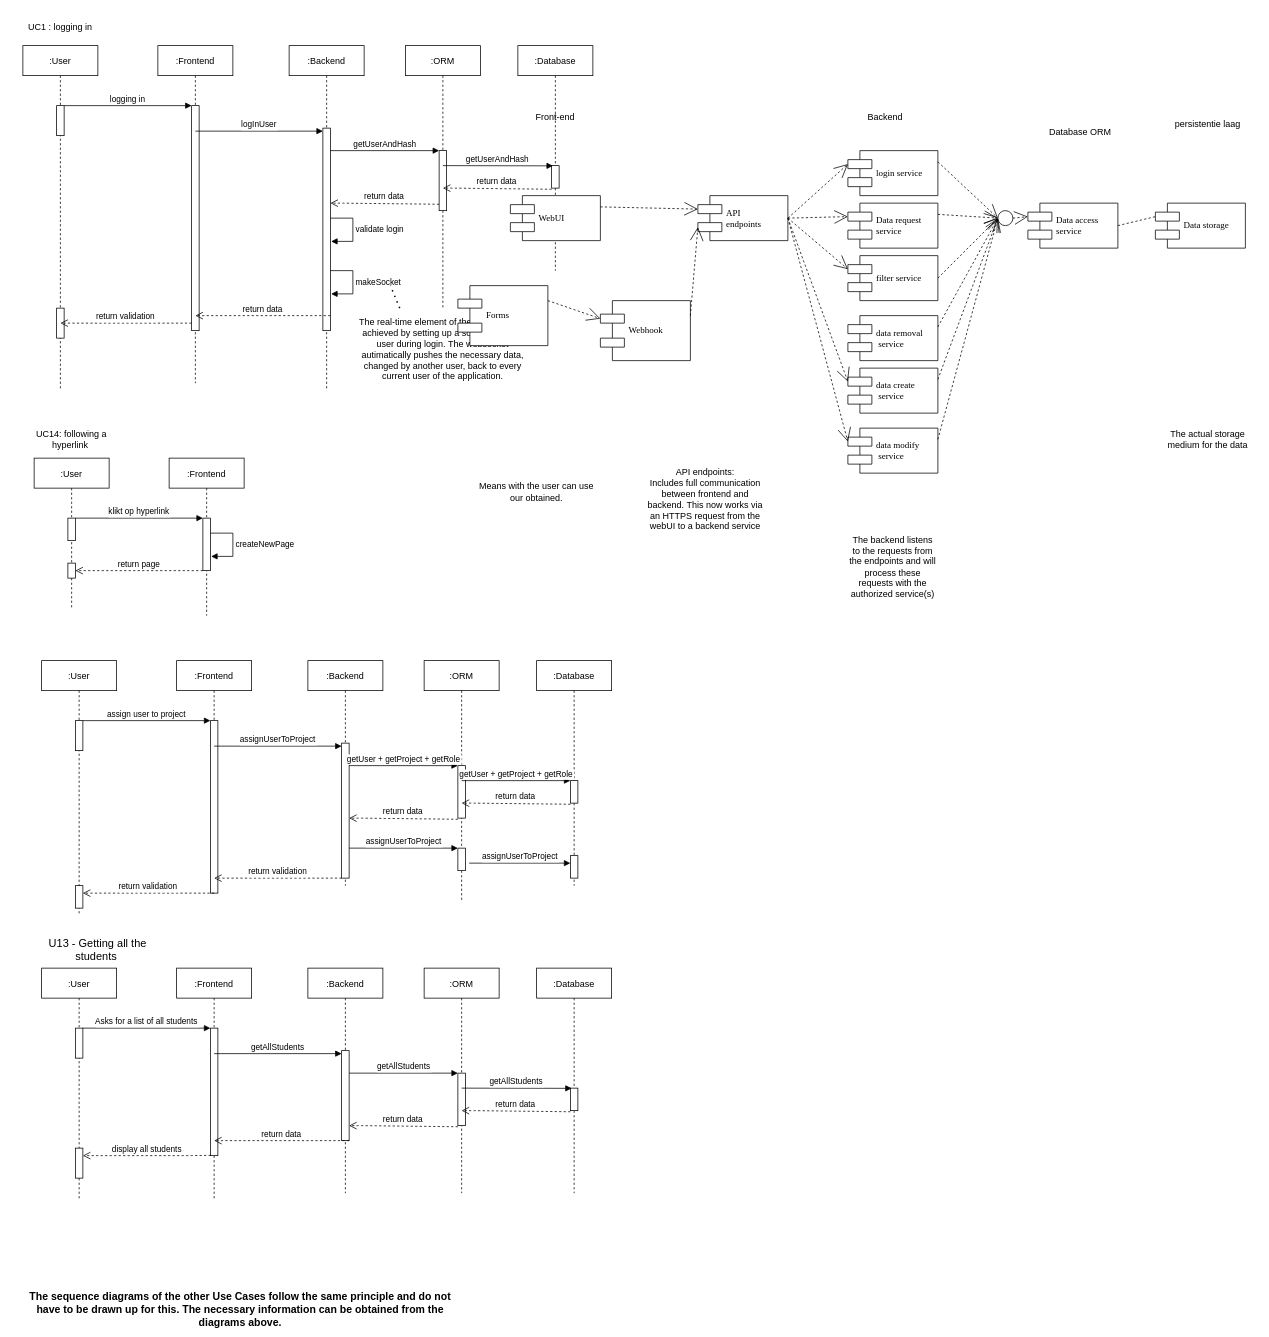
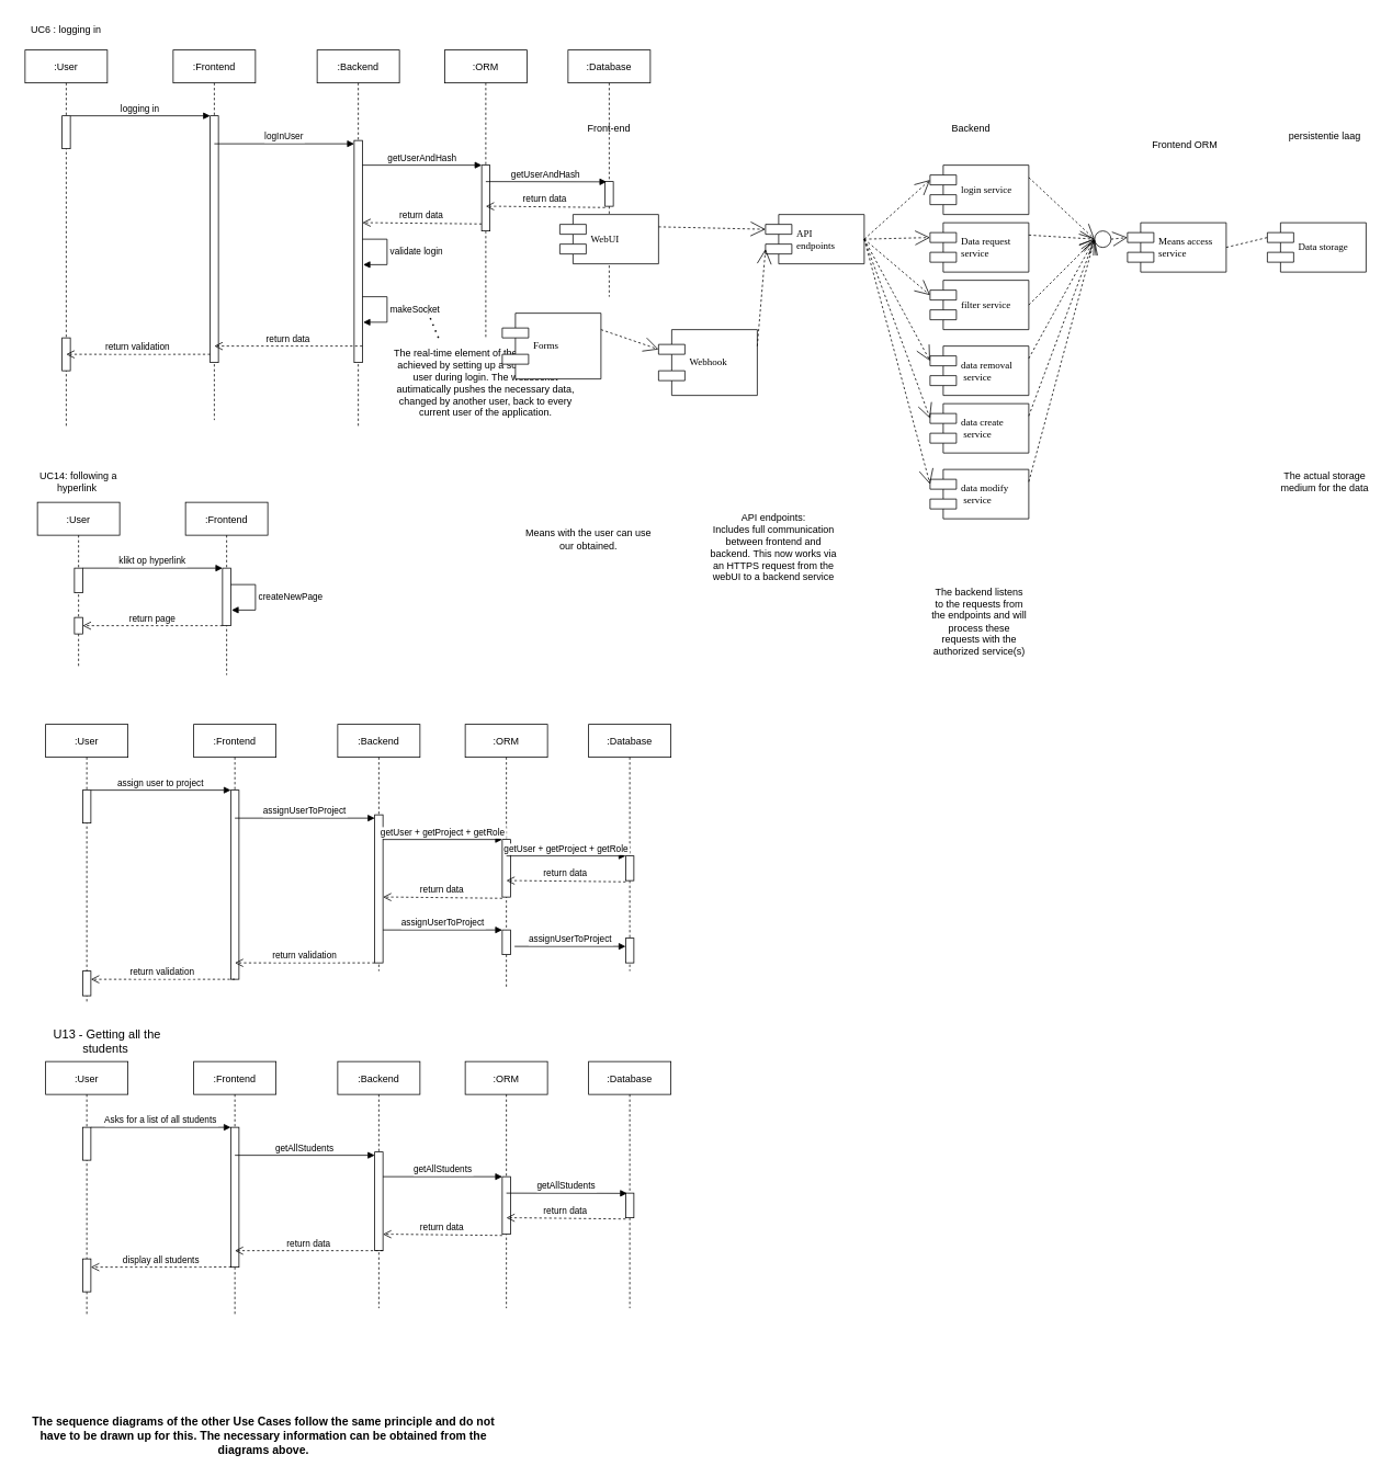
- <mxCell id="29" value="UC1 : logging in" style="text;html=1;strokeColor=none;fillColor=none;align=center;verticalAlign=middle;whiteSpace=wrap;rounded=0;" parent="1" vertex="1"><mxGeometry x="20" y="20" width="120" height="30" as="geometry" /></mxCell>
+ <mxCell id="29" value="UC6 : logging in" style="text;html=1;strokeColor=none;fillColor=none;align=center;verticalAlign=middle;whiteSpace=wrap;rounded=0;" parent="1" vertex="1"><mxGeometry x="20" y="20" width="120" height="30" as="geometry" /></mxCell>
- <mxCell id="98" value="Database ORM" style="text;html=1;strokeColor=none;fillColor=none;align=center;verticalAlign=middle;whiteSpace=wrap;rounded=0;" vertex="1" parent="1"><mxGeometry x="1380" y="140" width="120" height="70" as="geometry" /></mxCell>
+ <mxCell id="98" value="Frontend ORM" style="text;html=1;strokeColor=none;fillColor=none;align=center;verticalAlign=middle;whiteSpace=wrap;rounded=0;" vertex="1" parent="1"><mxGeometry x="1380" y="140" width="120" height="70" as="geometry" /></mxCell>
- <mxCell id="80" value="Data access &lt;br&gt;service" style="shape=component;align=left;spacingLeft=36;rounded=0;shadow=0;comic=0;labelBackgroundColor=none;strokeWidth=1;fontFamily=Verdana;fontSize=12;html=1;" vertex="1" parent="1"><mxGeometry x="1370" y="270" width="120" height="60" as="geometry" /></mxCell>
+ <mxCell id="80" value="Means access &lt;br&gt;service" style="shape=component;align=left;spacingLeft=36;rounded=0;shadow=0;comic=0;labelBackgroundColor=none;strokeWidth=1;fontFamily=Verdana;fontSize=12;html=1;" vertex="1" parent="1"><mxGeometry x="1370" y="270" width="120" height="60" as="geometry" /></mxCell>
+ <mxCell id="101" style="edgeStyle=none;rounded=0;html=1;dashed=1;labelBackgroundColor=none;startArrow=none;startFill=0;startSize=8;endArrow=open;endFill=0;endSize=16;fontFamily=Verdana;fontSize=12;entryX=0;entryY=0.3;entryDx=0;entryDy=0;exitX=1;exitY=0.5;exitDx=0;exitDy=0;" edge="1" parent="1" source="83" target="100"><mxGeometry relative="1" as="geometry"><mxPoint x="1010" y="300" as="sourcePoint" /><mxPoint x="1140" y="388" as="targetPoint" /></mxGeometry></mxCell>
